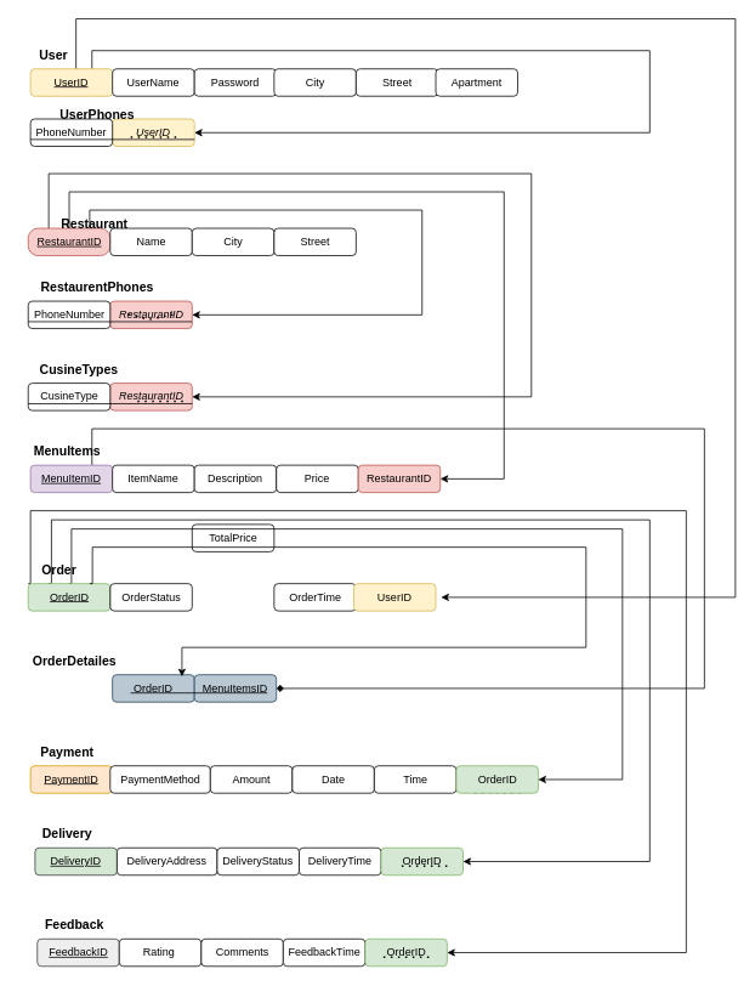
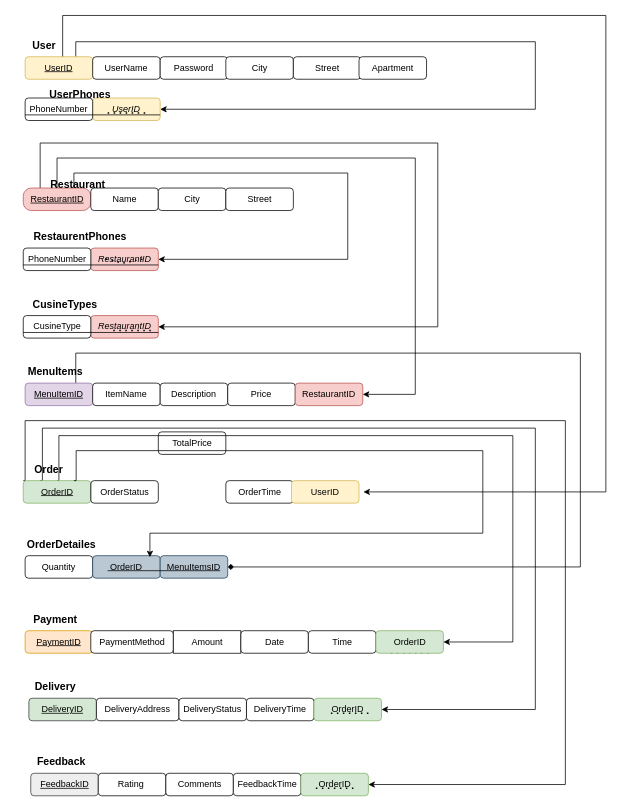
+ <mxCell id="9" value="Quantity" style="rounded=1;whiteSpace=wrap;html=1;" parent="1" vertex="1"><mxGeometry x="33" y="740" width="90" height="30" as="geometry" /></mxCell>
- <mxCell id="68" value="Amount" style="rounded=1;whiteSpace=wrap;html=1;" parent="1" vertex="1"><mxGeometry x="230.5" y="840" width="90" height="30" as="geometry" /></mxCell>
+ <mxCell id="68" value="Amount" style="whiteSpace=wrap;html=1;rounded=0;" parent="1" vertex="1"><mxGeometry x="230.5" y="840" width="90" height="30" as="geometry" /></mxCell>
